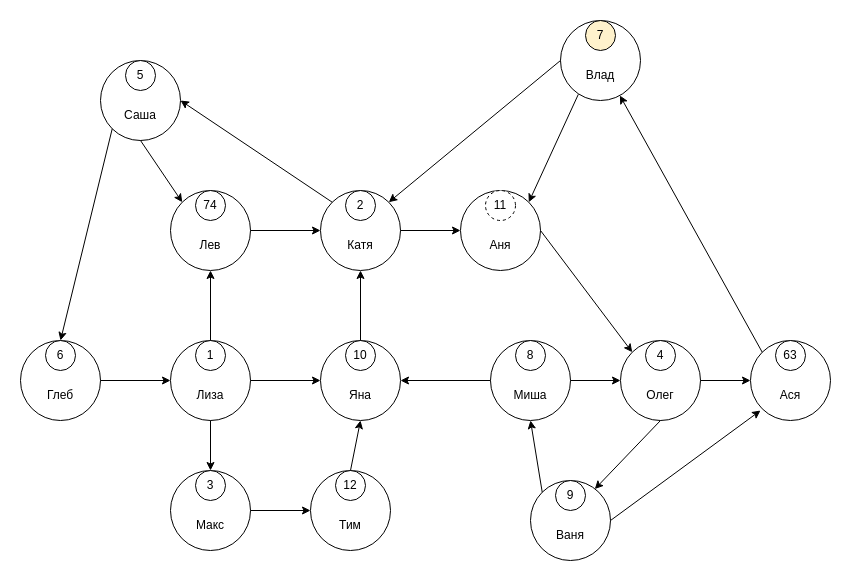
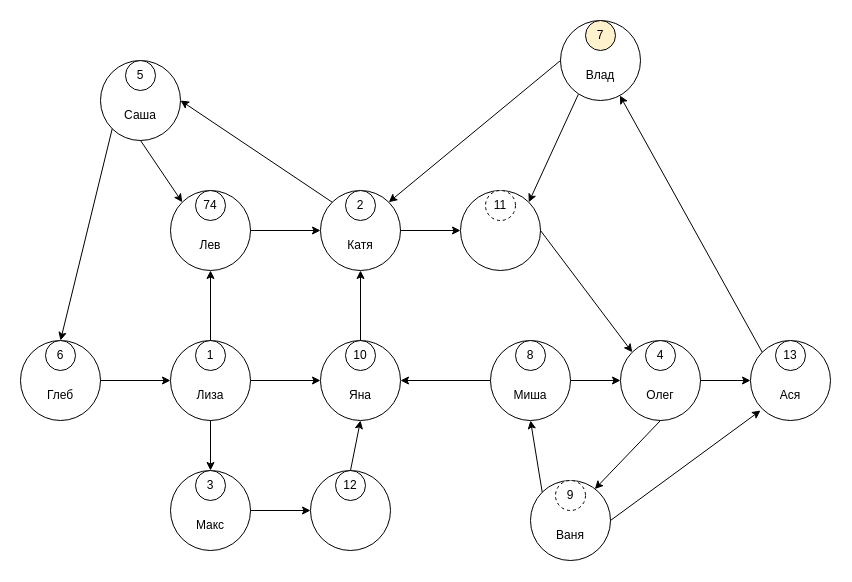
- <mxCell id="49" value="Аня" style="text;html=1;strokeColor=none;fillColor=none;align=center;verticalAlign=middle;whiteSpace=wrap;rounded=0;" parent="46" vertex="1"><mxGeometry x="10" y="40" width="60" height="30" as="geometry" /></mxCell>
- <mxCell id="44" value="63" style="ellipse;whiteSpace=wrap;html=1;aspect=fixed;" parent="42" vertex="1"><mxGeometry x="25" width="30" height="30" as="geometry" /></mxCell>
+ <mxCell id="44" value="13" style="ellipse;whiteSpace=wrap;html=1;aspect=fixed;" parent="42" vertex="1"><mxGeometry x="25" width="30" height="30" as="geometry" /></mxCell>
- <mxCell id="8" value="9" style="ellipse;whiteSpace=wrap;html=1;aspect=fixed;" parent="6" vertex="1"><mxGeometry x="25" width="30" height="30" as="geometry" /></mxCell>
+ <mxCell id="8" value="9" style="ellipse;whiteSpace=wrap;html=1;aspect=fixed;dashed=1;" parent="6" vertex="1"><mxGeometry x="25" width="30" height="30" as="geometry" /></mxCell>
- <mxCell id="17" value="Тим" style="text;html=1;strokeColor=none;fillColor=none;align=center;verticalAlign=middle;whiteSpace=wrap;rounded=0;" parent="14" vertex="1"><mxGeometry x="10" y="40" width="60" height="30" as="geometry" /></mxCell>
